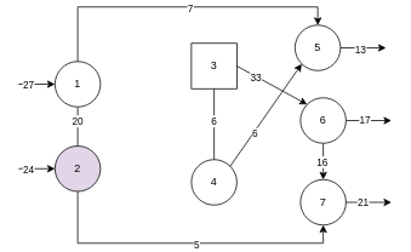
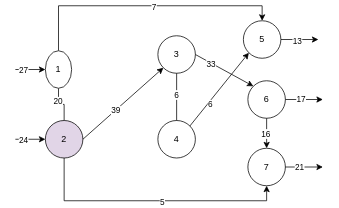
- <mxCell id="14" value="&lt;div&gt;3&lt;/div&gt;" style="whiteSpace=wrap;html=1;rounded=0;" vertex="1" parent="1"><mxGeometry x="210" y="40" width="50" height="50" as="geometry" /></mxCell>
+ <mxCell id="14" value="&lt;div&gt;3&lt;/div&gt;" style="ellipse;whiteSpace=wrap;html=1;" vertex="1" parent="1"><mxGeometry x="210" y="40" width="50" height="50" as="geometry" /></mxCell>
- <mxCell id="6" value="&lt;div&gt;1&lt;/div&gt;" style="ellipse;whiteSpace=wrap;html=1;" vertex="1" parent="1"><mxGeometry x="60" y="60" width="50" height="50" as="geometry" /></mxCell>
+ <mxCell id="6" value="&lt;div&gt;1&lt;/div&gt;" style="ellipse;whiteSpace=wrap;html=1;" vertex="1" parent="1"><mxGeometry x="60" y="60" width="35" height="50" as="geometry" /></mxCell>
+ <mxCell id="15" value="" style="endArrow=classic;html=1;rounded=0;entryX=0;entryY=1;entryDx=0;entryDy=0;exitX=1;exitY=0.5;exitDx=0;exitDy=0;" edge="1" parent="1" source="9" target="14"><mxGeometry width="50" height="50" relative="1" as="geometry"><mxPoint x="65" y="240" as="sourcePoint" /><mxPoint x="105" y="240" as="targetPoint" /></mxGeometry></mxCell>
+ <mxCell id="16" value="&lt;div&gt;39&lt;/div&gt;" style="edgeLabel;html=1;align=center;verticalAlign=middle;resizable=0;points=[];" vertex="1" connectable="0" parent="15"><mxGeometry x="-0.187" relative="1" as="geometry"><mxPoint as="offset" /></mxGeometry></mxCell>
- <mxCell id="19" value="4" style="ellipse;whiteSpace=wrap;html=1;" vertex="1" parent="1"><mxGeometry x="210" y="168" width="50" height="50" as="geometry" /></mxCell>
+ <mxCell id="19" value="4" style="ellipse;whiteSpace=wrap;html=1;" vertex="1" parent="1"><mxGeometry x="210" y="153" width="50" height="50" as="geometry" /></mxCell>
